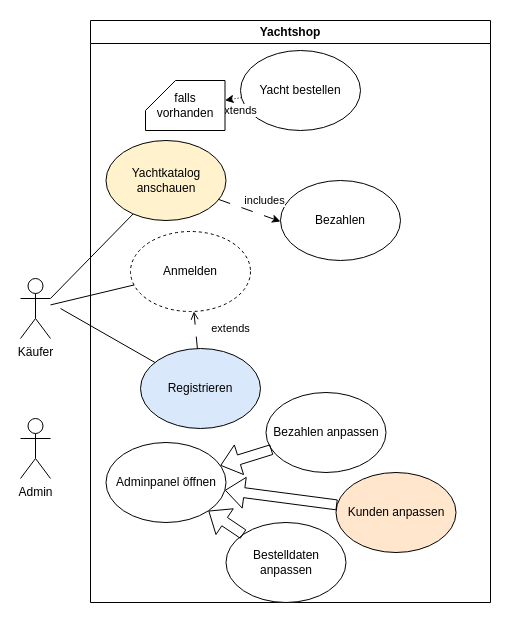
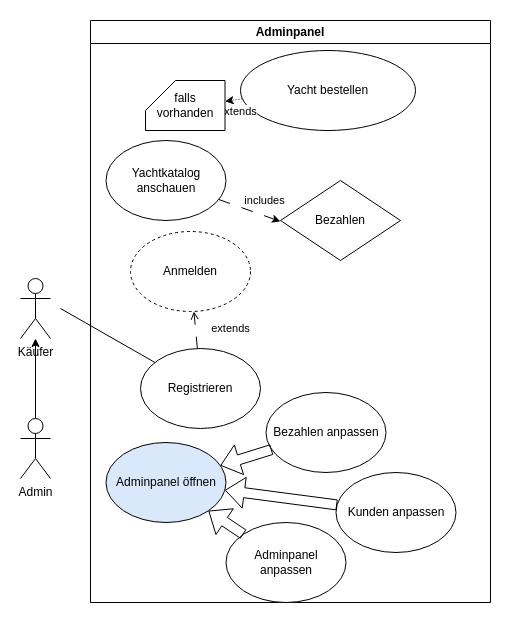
- <mxCell id="2" value="Yachtshop" style="swimlane;whiteSpace=wrap" parent="1" vertex="1"><mxGeometry x="90" y="20" width="400" height="582" as="geometry" /></mxCell>
+ <mxCell id="2" value="Adminpanel" style="swimlane;whiteSpace=wrap" parent="1" vertex="1"><mxGeometry x="90" y="20" width="400" height="582" as="geometry" /></mxCell>
- <mxCell id="4" value="Yacht bestellen" style="ellipse;whiteSpace=wrap;html=1;" vertex="1" parent="2"><mxGeometry x="150" y="30" width="120" height="80" as="geometry" /></mxCell>
+ <mxCell id="4" value="Yacht bestellen" style="ellipse;whiteSpace=wrap;html=1;" vertex="1" parent="2"><mxGeometry x="150" y="30" width="175" height="80" as="geometry" /></mxCell>
- <mxCell id="3" value="Yachtkatalog anschauen" style="ellipse;whiteSpace=wrap;html=1;fillColor=#fff2cc;" vertex="1" parent="2"><mxGeometry x="15.5" y="120" width="120" height="80" as="geometry" /></mxCell>
+ <mxCell id="3" value="Yachtkatalog anschauen" style="ellipse;whiteSpace=wrap;html=1;" vertex="1" parent="2"><mxGeometry x="15.5" y="120" width="120" height="80" as="geometry" /></mxCell>
- <mxCell id="5" value="Bezahlen" style="ellipse;whiteSpace=wrap;html=1;" vertex="1" parent="2"><mxGeometry x="190" y="160" width="120" height="80" as="geometry" /></mxCell>
+ <mxCell id="5" value="Bezahlen" style="rhombus;whiteSpace=wrap;html=1;" vertex="1" parent="2"><mxGeometry x="190" y="160" width="120" height="80" as="geometry" /></mxCell>
- <mxCell id="23" value="" style="endArrow=none;html=1;rounded=0;exitX=1;exitY=0.333;exitDx=0;exitDy=0;exitPerimeter=0;" edge="1" parent="1" source="19" target="3"><mxGeometry width="50" height="50" relative="1" as="geometry"><mxPoint x="330" y="278" as="sourcePoint" /><mxPoint x="380" y="228" as="targetPoint" /></mxGeometry></mxCell>
- <mxCell id="22" value="" style="endArrow=none;html=1;rounded=0;" edge="1" parent="1" source="19" target="6"><mxGeometry width="50" height="50" relative="1" as="geometry"><mxPoint x="330" y="428" as="sourcePoint" /><mxPoint x="380" y="378" as="targetPoint" /></mxGeometry></mxCell>
+ <mxCell id="20" value="" style="edgeStyle=orthogonalEdgeStyle;rounded=0;orthogonalLoop=1;jettySize=auto;html=1;" edge="1" parent="1" source="21" target="19"><mxGeometry relative="1" as="geometry" /></mxCell>
- <mxCell id="14" value="Registrieren" style="ellipse;whiteSpace=wrap;html=1;fillColor=#dae8fc;" vertex="1" parent="2"><mxGeometry x="50" y="328" width="120" height="80" as="geometry" /></mxCell>
+ <mxCell id="14" value="Registrieren" style="ellipse;whiteSpace=wrap;html=1;" vertex="1" parent="2"><mxGeometry x="50" y="328" width="120" height="80" as="geometry" /></mxCell>
- <mxCell id="7" value="Adminpanel öffnen" style="ellipse;whiteSpace=wrap;html=1;" vertex="1" parent="2"><mxGeometry x="15.5" y="422" width="120" height="80" as="geometry" /></mxCell>
+ <mxCell id="7" value="Adminpanel öffnen" style="ellipse;whiteSpace=wrap;html=1;fillColor=#dae8fc;" vertex="1" parent="2"><mxGeometry x="15.5" y="422" width="120" height="80" as="geometry" /></mxCell>
- <mxCell id="9" value="Kunden anpassen" style="ellipse;whiteSpace=wrap;html=1;fillColor=#ffe6cc;" vertex="1" parent="2"><mxGeometry x="245.5" y="452" width="120" height="80" as="geometry" /></mxCell>
+ <mxCell id="9" value="Kunden anpassen" style="ellipse;whiteSpace=wrap;html=1;" vertex="1" parent="2"><mxGeometry x="245.5" y="452" width="120" height="80" as="geometry" /></mxCell>
- <mxCell id="10" value="Bestelldaten anpassen" style="ellipse;whiteSpace=wrap;html=1;" vertex="1" parent="2"><mxGeometry x="135.5" y="502" width="120" height="80" as="geometry" /></mxCell>
+ <mxCell id="10" value="Adminpanel anpassen" style="ellipse;whiteSpace=wrap;html=1;" vertex="1" parent="2"><mxGeometry x="135.5" y="502" width="120" height="80" as="geometry" /></mxCell>
